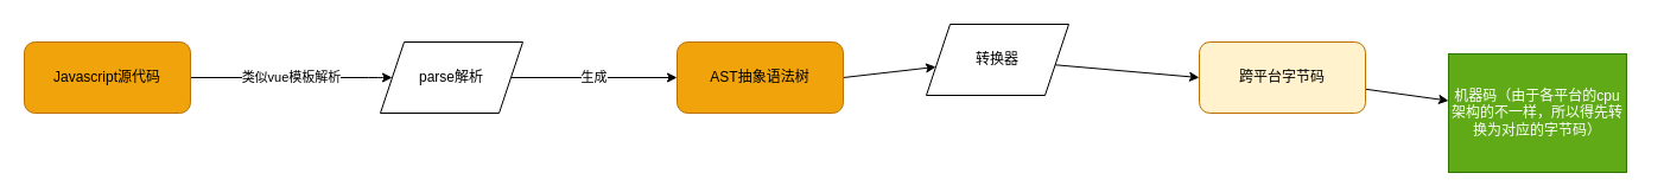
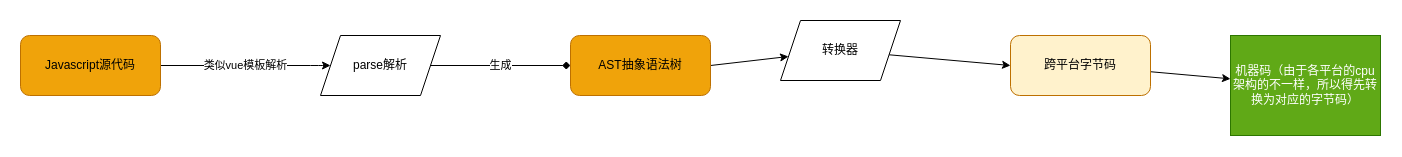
- <mxCell id="4" value="生成" style="edgeStyle=none;html=1;entryX=0;entryY=0.5;entryDx=0;entryDy=0;fontColor=default;" edge="1" parent="1" source="5" target="7"><mxGeometry relative="1" as="geometry" /></mxCell>
+ <mxCell id="4" value="生成" style="edgeStyle=none;html=1;entryX=0;entryY=0.5;entryDx=0;entryDy=0;fontColor=default;endArrow=diamond;" edge="1" parent="1" source="5" target="7"><mxGeometry relative="1" as="geometry" /></mxCell>
- <mxCell id="12" value="机器码（由于各平台的cpu架构的不一样，所以得先转换为对应的字节码）" style="rounded=0;whiteSpace=wrap;html=1;fontColor=#ffffff;fillColor=#60a917;strokeColor=#2D7600;" vertex="1" parent="1"><mxGeometry x="1220" y="45" width="150" height="100" as="geometry" /></mxCell>
+ <mxCell id="12" value="机器码（由于各平台的cpu架构的不一样，所以得先转换为对应的字节码）" style="rounded=0;whiteSpace=wrap;html=1;fontColor=#ffffff;fillColor=#60a917;strokeColor=#2D7600;" vertex="1" parent="1"><mxGeometry x="1230" y="35" width="150" height="100" as="geometry" /></mxCell>
